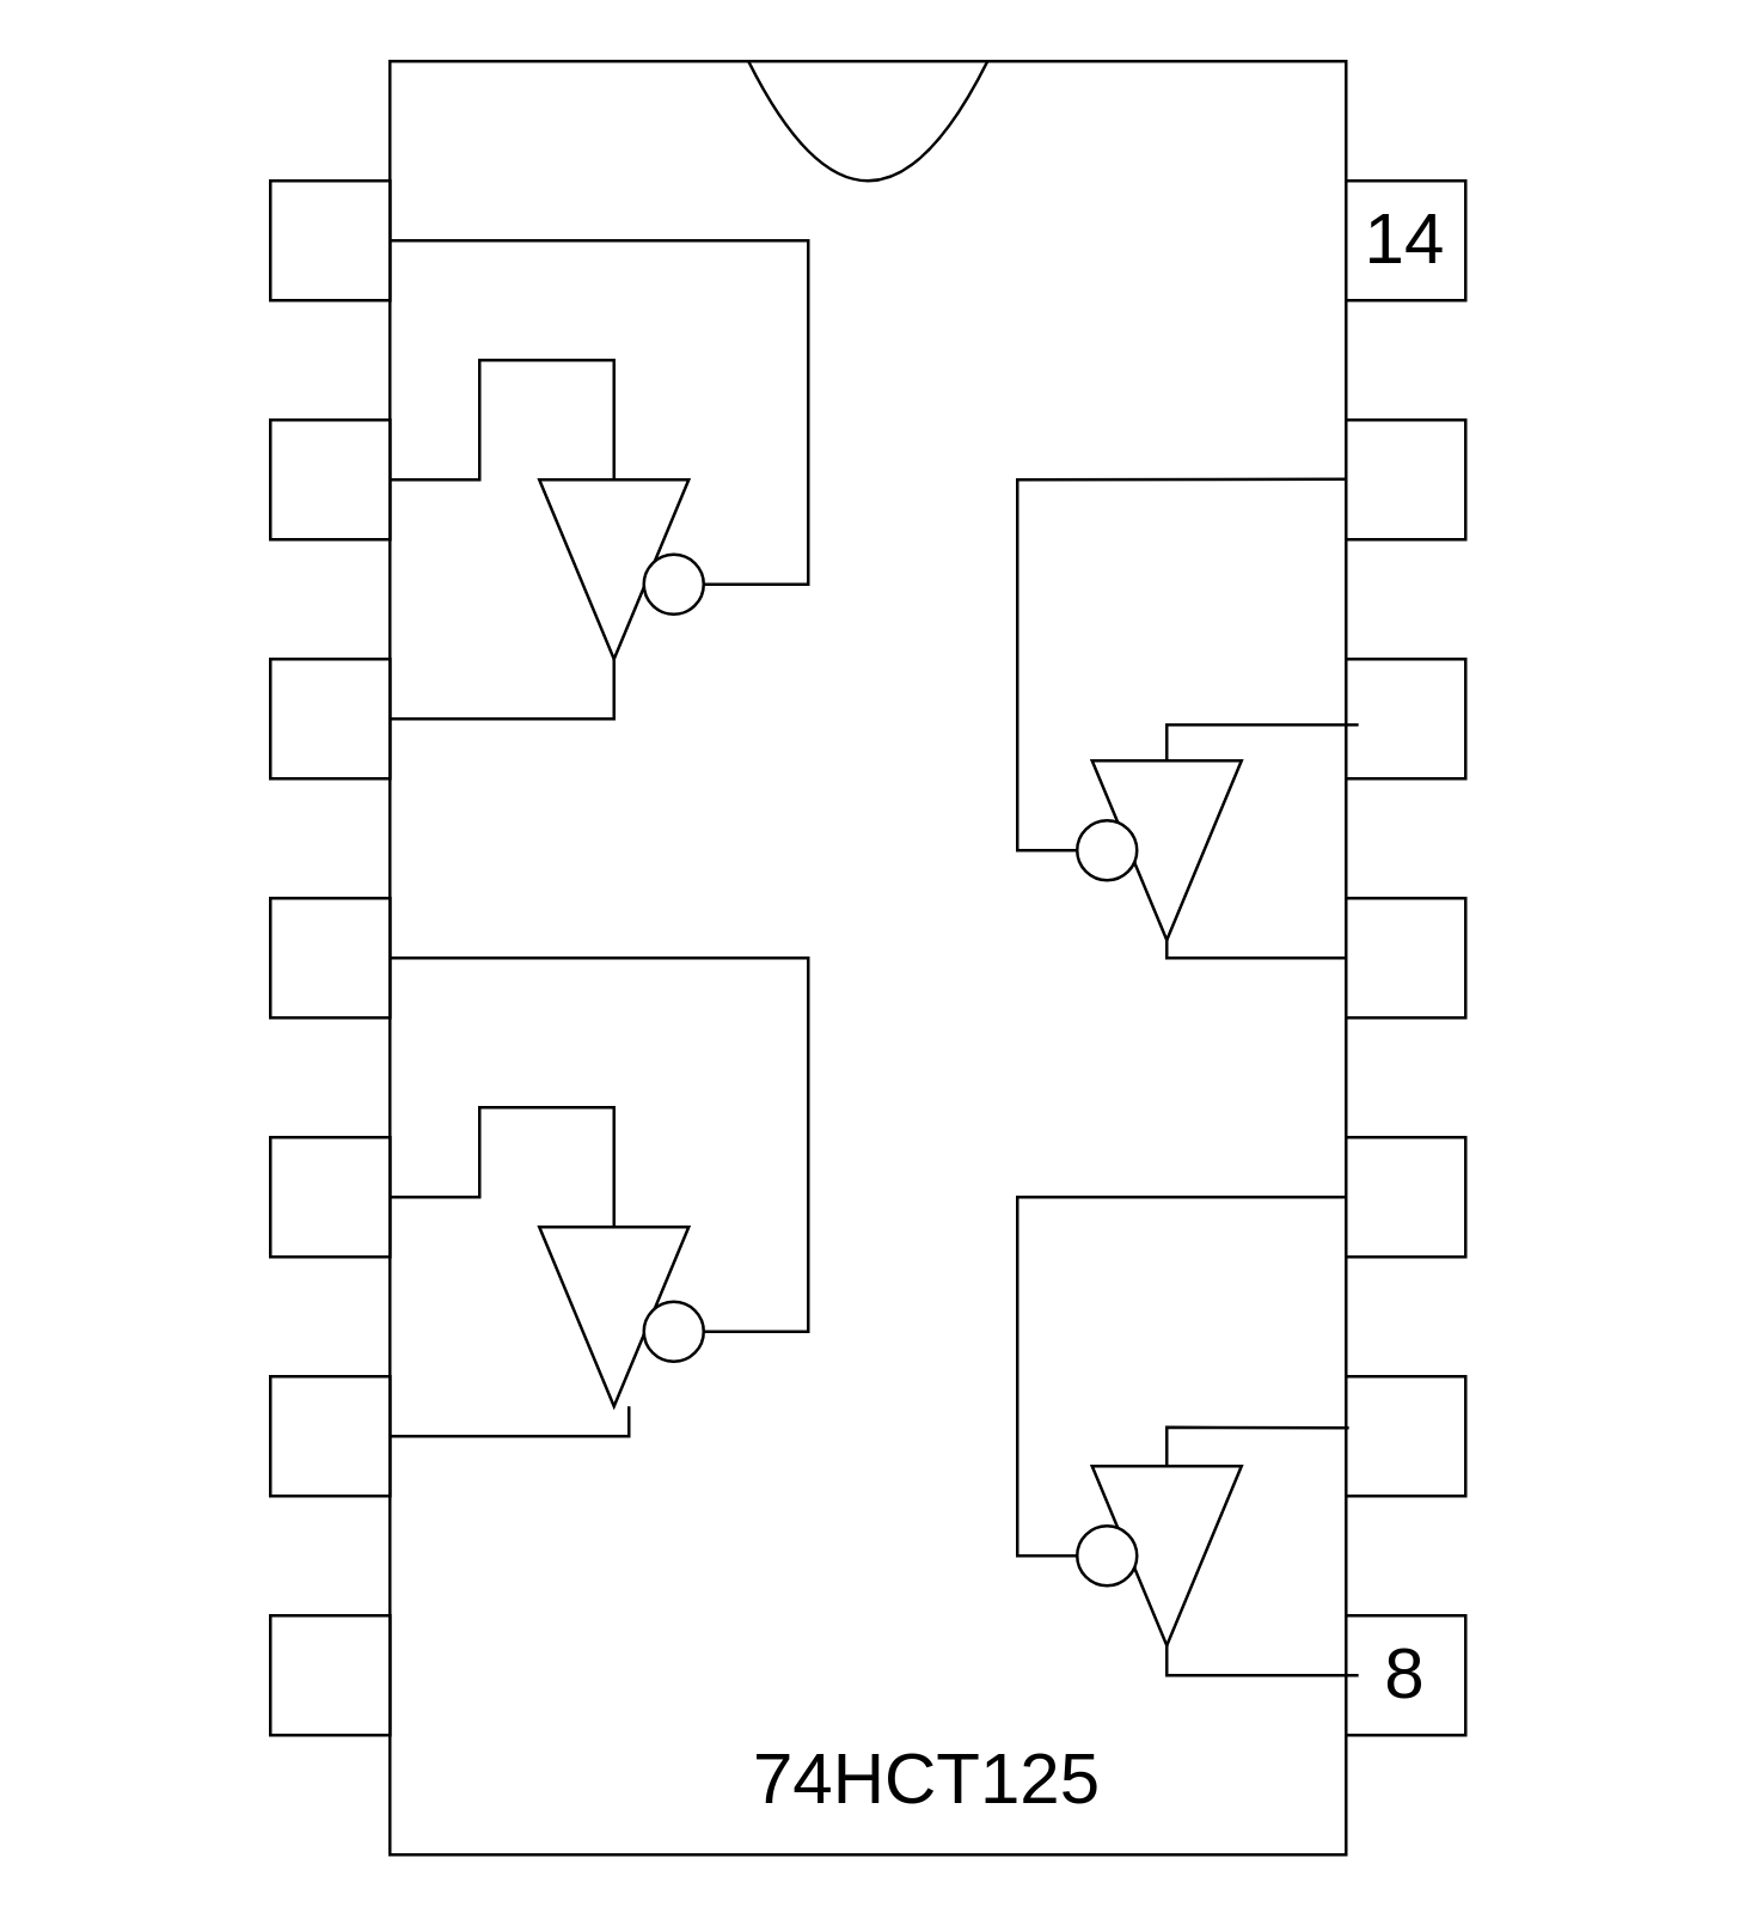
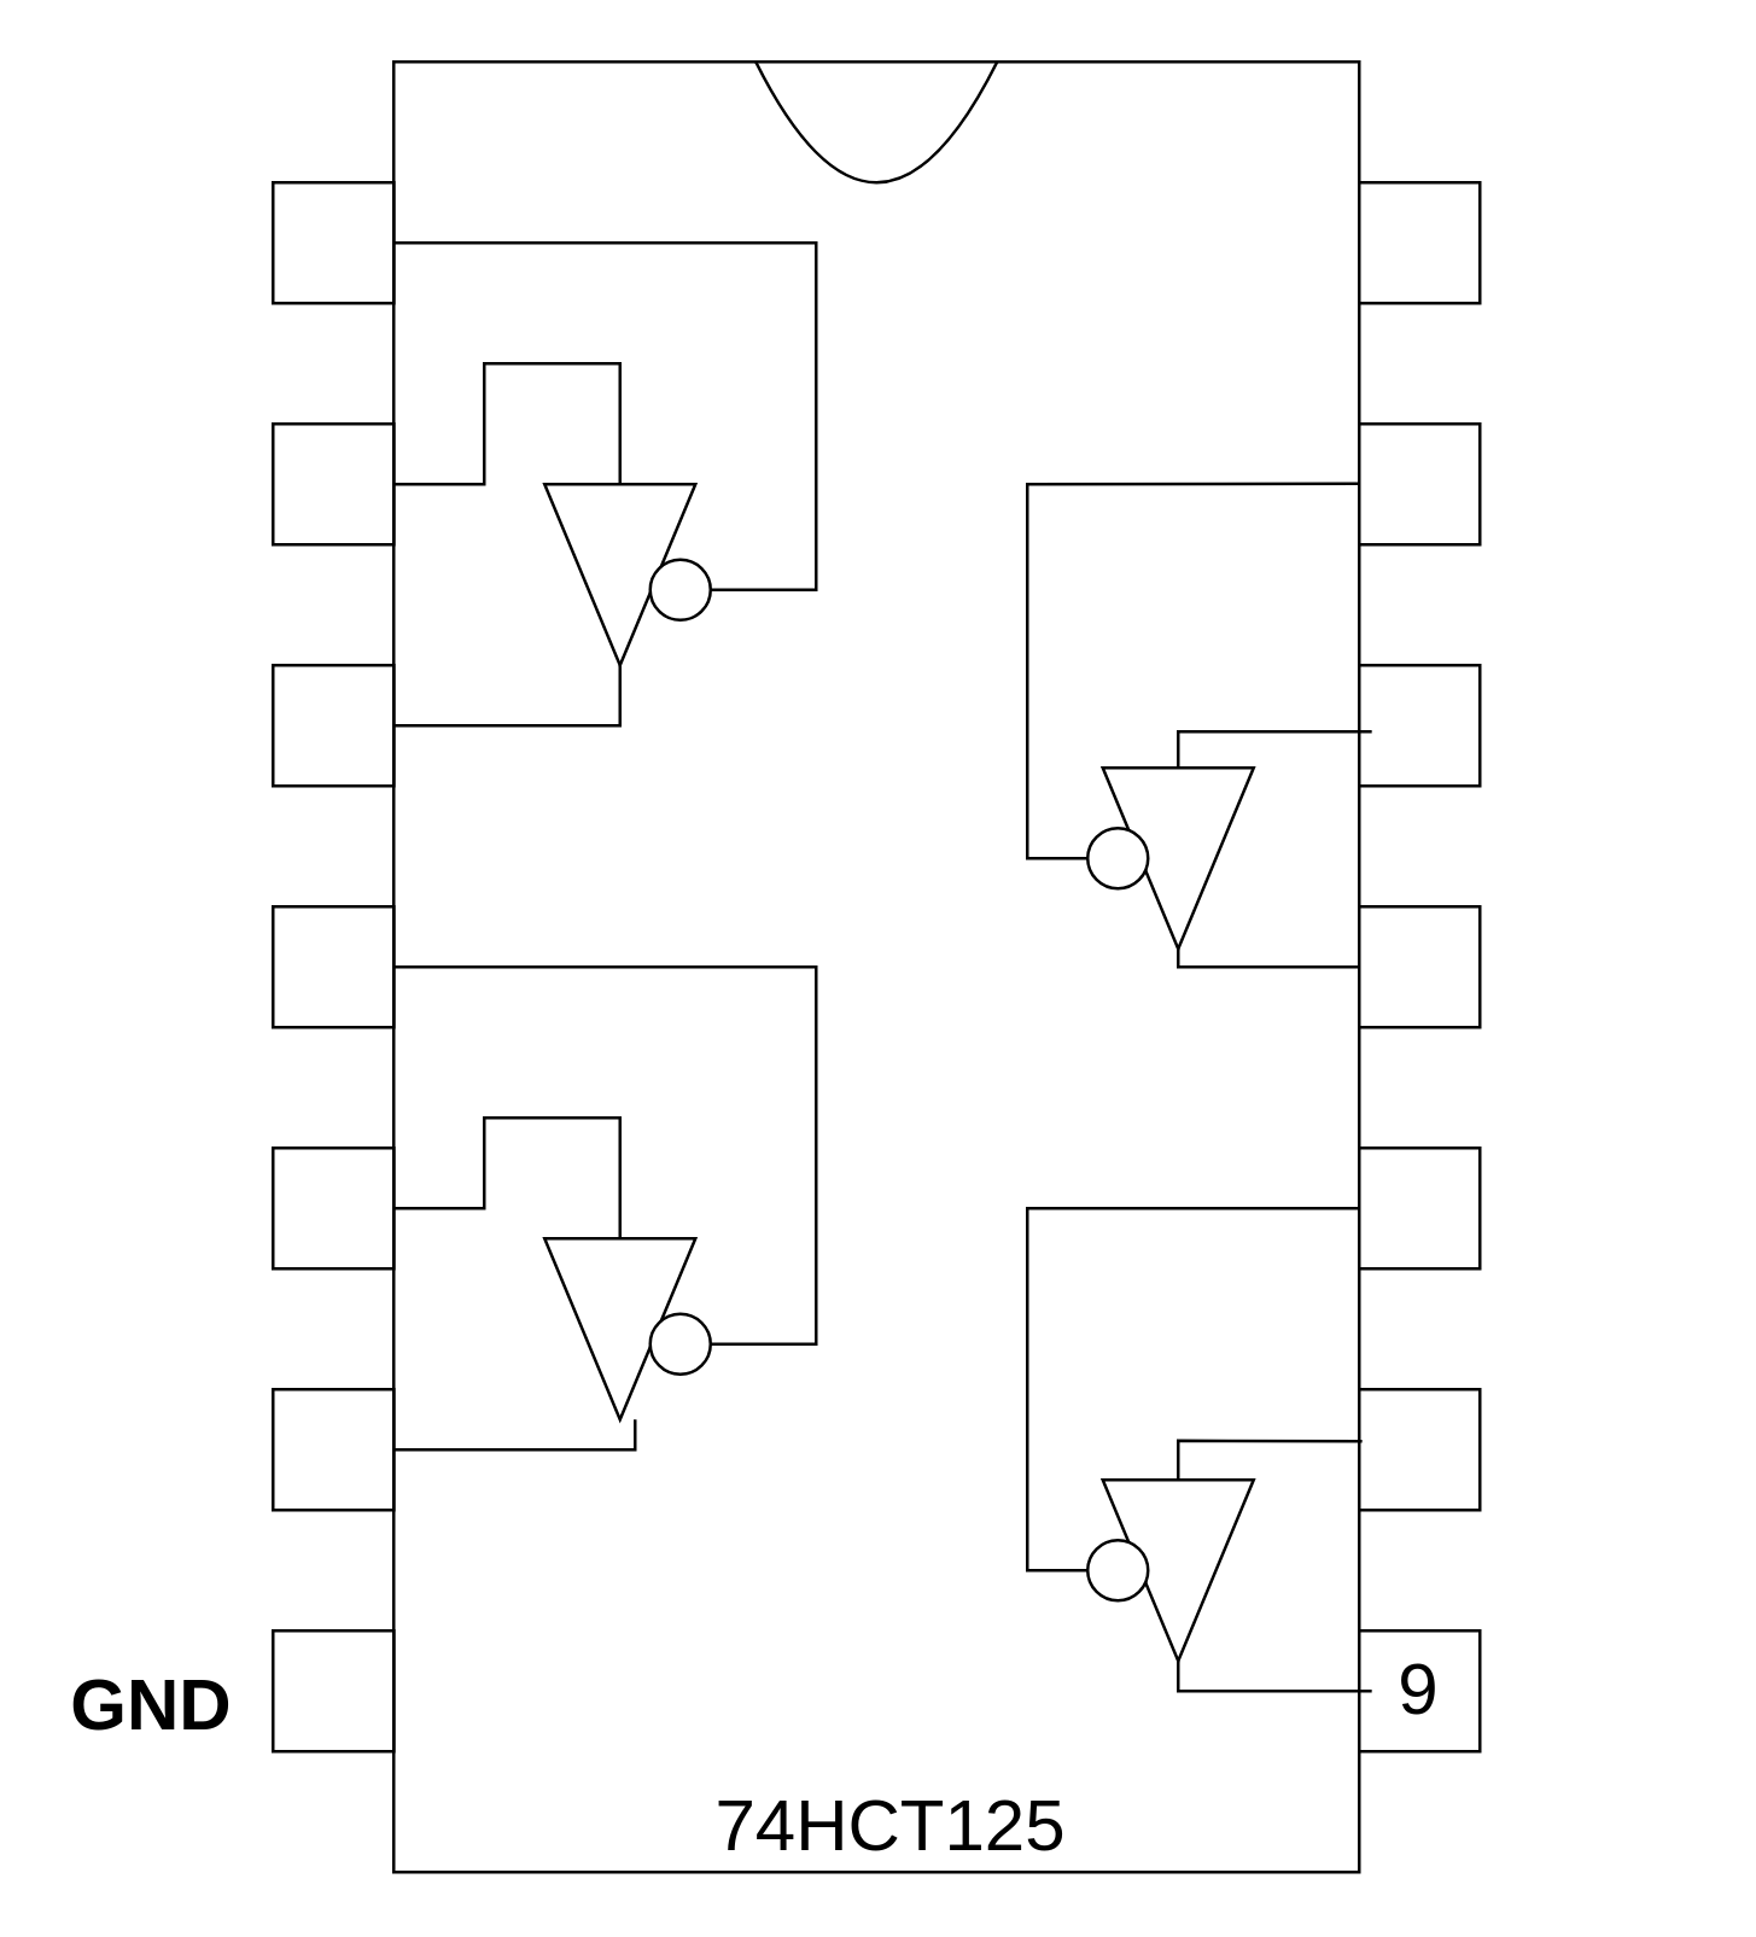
- <mxCell id="45" value="14" style="text;html=1;strokeColor=none;fillColor=none;align=center;verticalAlign=middle;whiteSpace=wrap;rounded=0;fontSize=24;" vertex="1" parent="3"><mxGeometry x="360" y="47.5" width="40" height="25" as="geometry" /></mxCell>
- <mxCell id="44" value="8" style="text;html=1;strokeColor=none;fillColor=none;align=center;verticalAlign=middle;whiteSpace=wrap;rounded=0;fontSize=24;" vertex="1" parent="3"><mxGeometry x="370" y="527.5" width="20" height="25" as="geometry" /></mxCell>
+ <mxCell id="44" value="9" style="text;html=1;strokeColor=none;fillColor=none;align=center;verticalAlign=middle;whiteSpace=wrap;rounded=0;fontSize=24;" vertex="1" parent="3"><mxGeometry x="370" y="527.5" width="20" height="25" as="geometry" /></mxCell>
+ <mxCell id="47" value="GND" style="text;html=1;strokeColor=none;fillColor=none;align=center;verticalAlign=middle;whiteSpace=wrap;rounded=0;fontSize=24;fontStyle=1" vertex="1" parent="2"><mxGeometry y="530" width="60" height="30" as="geometry" /></mxCell>
- <mxCell id="43" value="74HCT125" style="text;html=1;strokeColor=none;fillColor=none;align=center;verticalAlign=middle;whiteSpace=wrap;rounded=0;fontSize=24;" vertex="1" parent="3"><mxGeometry x="155" y="560" width="130" height="30" as="geometry" /></mxCell>
+ <mxCell id="43" value="74HCT125" style="text;html=1;strokeColor=none;fillColor=none;align=center;verticalAlign=middle;whiteSpace=wrap;rounded=0;fontSize=24;" vertex="1" parent="3"><mxGeometry x="140" y="570" width="130" height="30" as="geometry" /></mxCell>
